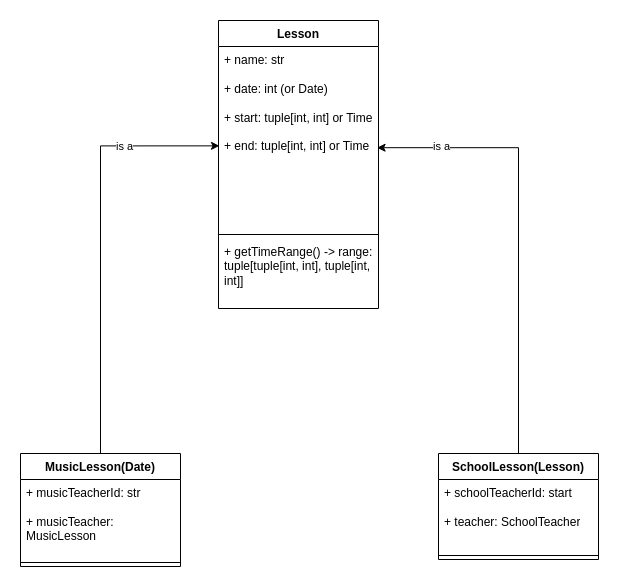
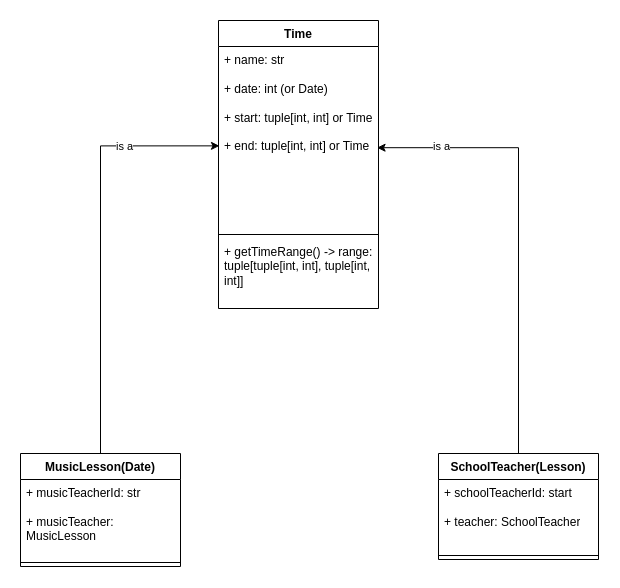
- <mxCell id="2" value="Lesson" style="swimlane;fontStyle=1;align=center;verticalAlign=top;childLayout=stackLayout;horizontal=1;startSize=26;horizontalStack=0;resizeParent=1;resizeParentMax=0;resizeLast=0;collapsible=1;marginBottom=0;whiteSpace=wrap;html=1;fontSize=12;" vertex="1" parent="1"><mxGeometry x="218" y="20" width="160" height="288" as="geometry" /></mxCell>
+ <mxCell id="2" value="Time" style="swimlane;fontStyle=1;align=center;verticalAlign=top;childLayout=stackLayout;horizontal=1;startSize=26;horizontalStack=0;resizeParent=1;resizeParentMax=0;resizeLast=0;collapsible=1;marginBottom=0;whiteSpace=wrap;html=1;fontSize=12;" vertex="1" parent="1"><mxGeometry x="218" y="20" width="160" height="288" as="geometry" /></mxCell>
- <mxCell id="11" value="SchoolLesson(Lesson)" style="swimlane;fontStyle=1;align=center;verticalAlign=top;childLayout=stackLayout;horizontal=1;startSize=26;horizontalStack=0;resizeParent=1;resizeParentMax=0;resizeLast=0;collapsible=1;marginBottom=0;whiteSpace=wrap;html=1;fontSize=12;" vertex="1" parent="1"><mxGeometry x="438" y="453" width="160" height="106" as="geometry" /></mxCell>
+ <mxCell id="11" value="SchoolTeacher(Lesson)" style="swimlane;fontStyle=1;align=center;verticalAlign=top;childLayout=stackLayout;horizontal=1;startSize=26;horizontalStack=0;resizeParent=1;resizeParentMax=0;resizeLast=0;collapsible=1;marginBottom=0;whiteSpace=wrap;html=1;fontSize=12;" vertex="1" parent="1"><mxGeometry x="438" y="453" width="160" height="106" as="geometry" /></mxCell>
